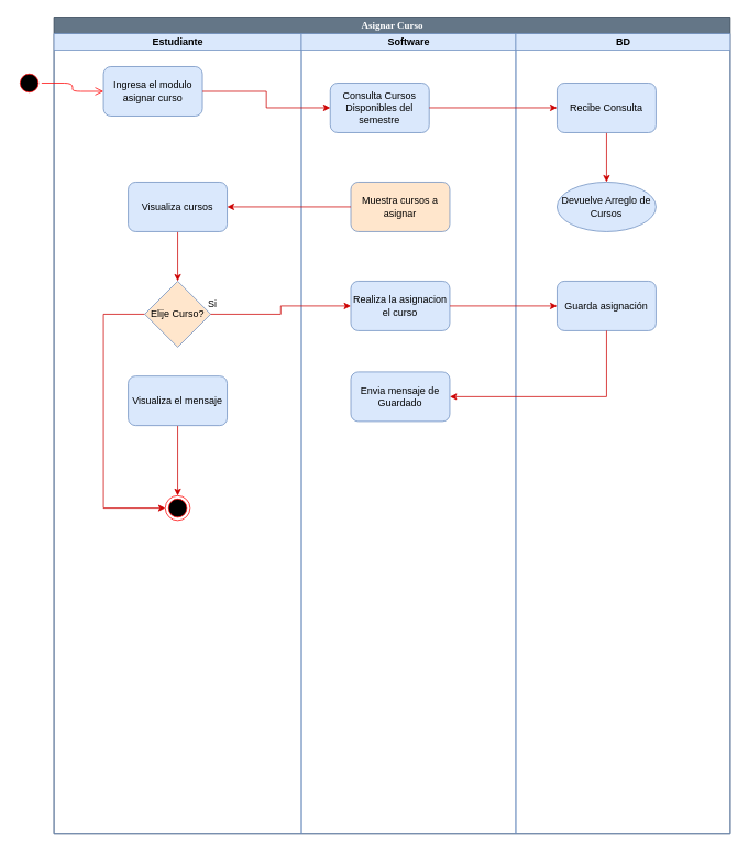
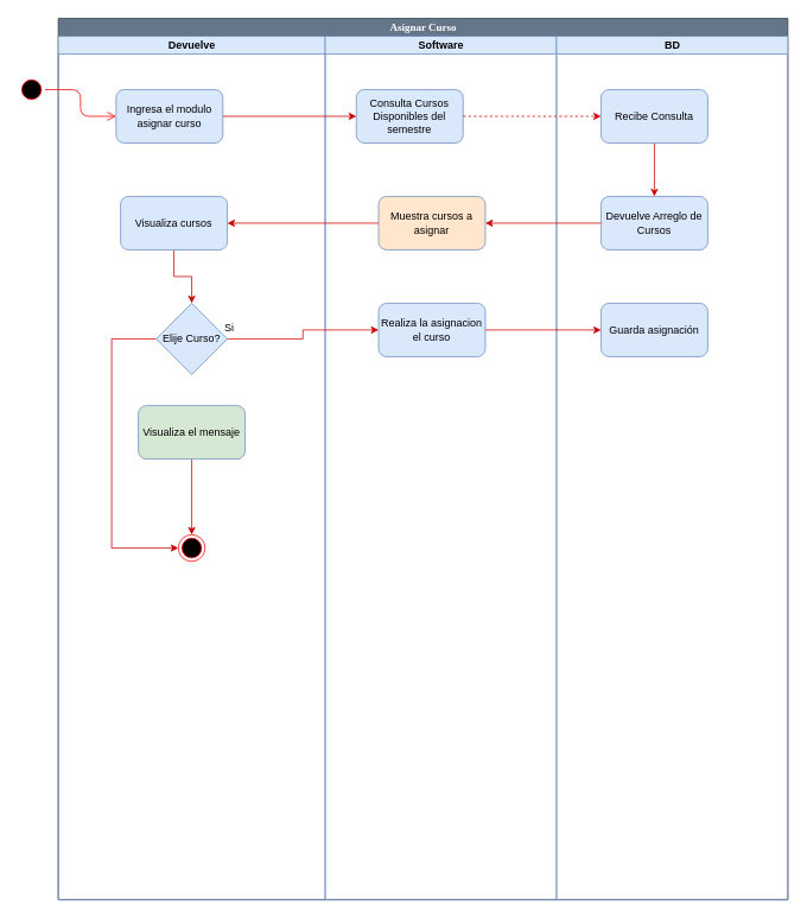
- <mxCell id="3" value="Estudiante" style="swimlane;html=1;startSize=20;fillColor=#dae8fc;strokeColor=#6c8ebf;" vertex="1" parent="2"><mxGeometry y="20" width="300" height="970" as="geometry" /></mxCell>
+ <mxCell id="3" value="Devuelve" style="swimlane;html=1;startSize=20;fillColor=#dae8fc;strokeColor=#6c8ebf;" vertex="1" parent="2"><mxGeometry y="20" width="300" height="970" as="geometry" /></mxCell>
- <mxCell id="4" value="Ingresa el modulo asignar curso" style="rounded=1;whiteSpace=wrap;html=1;fillColor=#dae8fc;strokeColor=#6c8ebf;" vertex="1" parent="3"><mxGeometry x="60" y="40" width="120" height="60" as="geometry" /></mxCell>
+ <mxCell id="4" value="Ingresa el modulo asignar curso" style="rounded=1;whiteSpace=wrap;html=1;fillColor=#dae8fc;strokeColor=#6c8ebf;" vertex="1" parent="3"><mxGeometry x="65" y="60" width="120" height="60" as="geometry" /></mxCell>
- <mxCell id="24" style="edgeStyle=orthogonalEdgeStyle;rounded=0;orthogonalLoop=1;jettySize=auto;html=1;strokeColor=#CC0000;" edge="1" parent="2" source="14" target="20"><mxGeometry relative="1" as="geometry" /></mxCell>
+ <mxCell id="24" style="edgeStyle=orthogonalEdgeStyle;rounded=0;orthogonalLoop=1;jettySize=auto;html=1;strokeColor=#CC0000;dashed=1;" edge="1" parent="2" source="14" target="20"><mxGeometry relative="1" as="geometry" /></mxCell>
- <mxCell id="6" value="Visualiza cursos" style="rounded=1;whiteSpace=wrap;html=1;fillColor=#dae8fc;strokeColor=#6c8ebf;" vertex="1" parent="3"><mxGeometry x="90" y="180" width="120" height="60" as="geometry" /></mxCell>
+ <mxCell id="6" value="Visualiza cursos" style="rounded=1;whiteSpace=wrap;html=1;fillColor=#dae8fc;strokeColor=#6c8ebf;" vertex="1" parent="3"><mxGeometry x="70" y="180" width="120" height="60" as="geometry" /></mxCell>
+ <mxCell id="25" style="edgeStyle=orthogonalEdgeStyle;rounded=0;orthogonalLoop=1;jettySize=auto;html=1;strokeColor=#CC0000;" edge="1" parent="2" source="21" target="15"><mxGeometry relative="1" as="geometry" /></mxCell>
- <mxCell id="21" value="Devuelve Arreglo de Cursos" style="ellipse;whiteSpace=wrap;html=1;fillColor=#dae8fc;strokeColor=#6c8ebf;" vertex="1" parent="18"><mxGeometry x="50" y="180" width="120" height="60" as="geometry" /></mxCell>
+ <mxCell id="21" value="Devuelve Arreglo de Cursos" style="rounded=1;whiteSpace=wrap;html=1;fillColor=#dae8fc;strokeColor=#6c8ebf;" vertex="1" parent="18"><mxGeometry x="50" y="180" width="120" height="60" as="geometry" /></mxCell>
- <mxCell id="8" value="Elije Curso?" style="rhombus;whiteSpace=wrap;html=1;fillColor=#ffe6cc;strokeColor=#6c8ebf;" vertex="1" parent="3"><mxGeometry x="110" y="300" width="80" height="80" as="geometry" /></mxCell>
+ <mxCell id="8" value="Elije Curso?" style="rhombus;whiteSpace=wrap;html=1;fillColor=#dae8fc;strokeColor=#6c8ebf;" vertex="1" parent="3"><mxGeometry x="110" y="300" width="80" height="80" as="geometry" /></mxCell>
- <mxCell id="17" value="Envia mensaje de Guardado" style="rounded=1;whiteSpace=wrap;html=1;fillColor=#dae8fc;strokeColor=#6c8ebf;" vertex="1" parent="13"><mxGeometry x="60" y="410" width="120" height="60" as="geometry" /></mxCell>
- <mxCell id="29" style="edgeStyle=orthogonalEdgeStyle;rounded=0;orthogonalLoop=1;jettySize=auto;html=1;entryX=1;entryY=0.5;entryDx=0;entryDy=0;strokeColor=#CC0000;" edge="1" parent="2" source="22" target="17"><mxGeometry relative="1" as="geometry"><Array as="points"><mxPoint x="670" y="460" /></Array></mxGeometry></mxCell>
- <mxCell id="10" value="Visualiza el mensaje" style="rounded=1;whiteSpace=wrap;html=1;fillColor=#dae8fc;strokeColor=#6c8ebf;" vertex="1" parent="3"><mxGeometry x="90" y="415" width="120" height="60" as="geometry" /></mxCell>
+ <mxCell id="10" value="Visualiza el mensaje" style="rounded=1;whiteSpace=wrap;html=1;fillColor=#d5e8d4;strokeColor=#6c8ebf;" vertex="1" parent="3"><mxGeometry x="90" y="415" width="120" height="60" as="geometry" /></mxCell>
